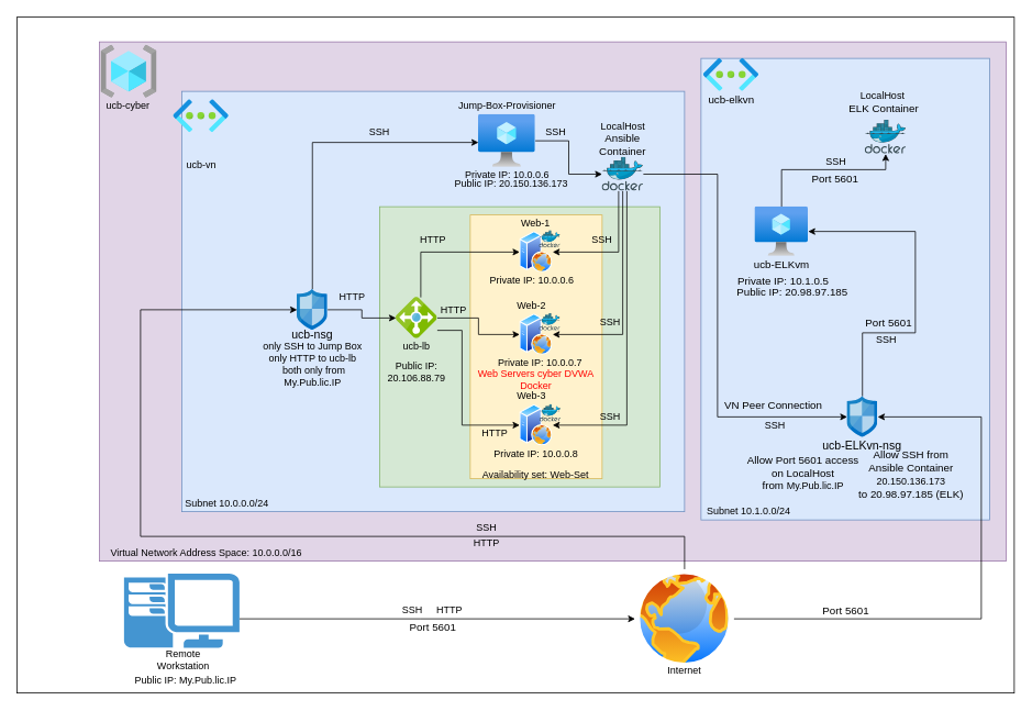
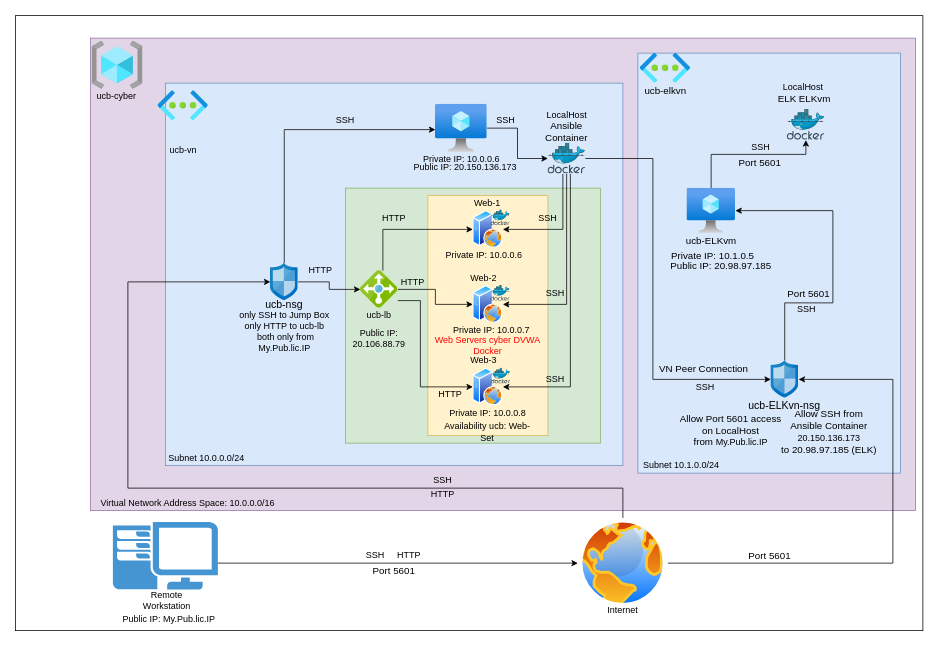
- <mxCell id="35" value="Jump-Box-Provisioner" style="text;html=1;strokeColor=none;fillColor=none;align=center;verticalAlign=middle;whiteSpace=wrap;rounded=0;" parent="1" vertex="1"><mxGeometry x="545" y="118" width="140" height="20" as="geometry" /></mxCell>
- <mxCell id="73" value="ELK Container" style="text;html=1;strokeColor=none;fillColor=none;align=center;verticalAlign=middle;whiteSpace=wrap;rounded=0;fontSize=13;" parent="1" vertex="1"><mxGeometry x="1027.34" y="120" width="90" height="20" as="geometry" /></mxCell>
+ <mxCell id="73" value="ELK ELKvm" style="text;html=1;strokeColor=none;fillColor=none;align=center;verticalAlign=middle;whiteSpace=wrap;rounded=0;fontSize=13;" parent="1" vertex="1"><mxGeometry x="1027.34" y="120" width="90" height="20" as="geometry" /></mxCell>
- <mxCell id="59" value="Availability set: Web-Set" style="text;html=1;strokeColor=none;fillColor=none;align=center;verticalAlign=middle;whiteSpace=wrap;rounded=0;" parent="1" vertex="1"><mxGeometry x="584" y="565" width="131" height="20" as="geometry" /></mxCell>
+ <mxCell id="59" value="Availability ucb: Web-Set" style="text;html=1;strokeColor=none;fillColor=none;align=center;verticalAlign=middle;whiteSpace=wrap;rounded=0;" parent="1" vertex="1"><mxGeometry x="584" y="565" width="131" height="20" as="geometry" /></mxCell>
